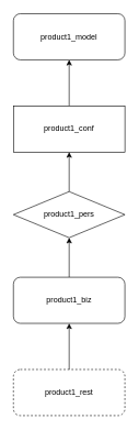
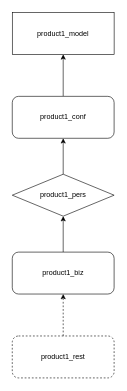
- <mxCell id="2" value="product1_model" style="rounded=1;whiteSpace=wrap;html=1;" vertex="1" parent="1"><mxGeometry x="20" y="20" width="170" height="70" as="geometry" /></mxCell>
+ <mxCell id="2" value="product1_model" style="whiteSpace=wrap;html=1;rounded=0;" vertex="1" parent="1"><mxGeometry x="20" y="20" width="170" height="70" as="geometry" /></mxCell>
- <mxCell id="4" value="product1_conf" style="whiteSpace=wrap;html=1;rounded=0;" vertex="1" parent="1"><mxGeometry x="20" y="160" width="170" height="70" as="geometry" /></mxCell>
+ <mxCell id="4" value="product1_conf" style="rounded=1;whiteSpace=wrap;html=1;" vertex="1" parent="1"><mxGeometry x="20" y="160" width="170" height="70" as="geometry" /></mxCell>
- <mxCell id="9" style="edgeStyle=orthogonalEdgeStyle;rounded=0;orthogonalLoop=1;jettySize=auto;html=1;entryX=0.5;entryY=1;entryDx=0;entryDy=0;" edge="1" parent="1" source="10" target="8"><mxGeometry relative="1" as="geometry" /></mxCell>
+ <mxCell id="9" style="edgeStyle=orthogonalEdgeStyle;rounded=0;orthogonalLoop=1;jettySize=auto;html=1;entryX=0.5;entryY=1;entryDx=0;entryDy=0;dashed=1;" edge="1" parent="1" source="10" target="8"><mxGeometry relative="1" as="geometry" /></mxCell>
